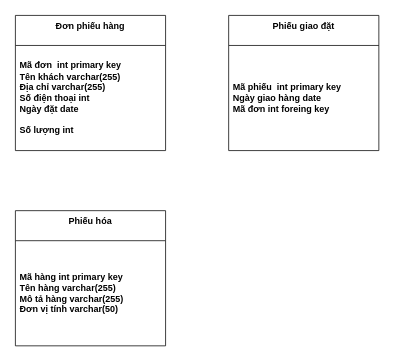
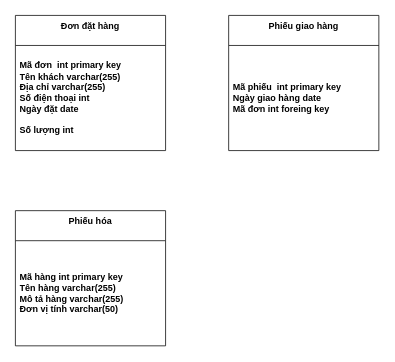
- <mxCell id="2" value="&lt;b&gt;Đơn phiếu hàng&lt;/b&gt;" style="swimlane;fontStyle=0;align=center;verticalAlign=top;childLayout=stackLayout;horizontal=1;startSize=40;horizontalStack=0;resizeParent=1;resizeParentMax=0;resizeLast=0;collapsible=0;marginBottom=0;html=1;whiteSpace=wrap;" vertex="1" parent="1"><mxGeometry x="20" y="20" width="200" height="180" as="geometry" /></mxCell>
+ <mxCell id="2" value="&lt;b&gt;Đơn đặt hàng&lt;/b&gt;" style="swimlane;fontStyle=0;align=center;verticalAlign=top;childLayout=stackLayout;horizontal=1;startSize=40;horizontalStack=0;resizeParent=1;resizeParentMax=0;resizeLast=0;collapsible=0;marginBottom=0;html=1;whiteSpace=wrap;" vertex="1" parent="1"><mxGeometry x="20" y="20" width="200" height="180" as="geometry" /></mxCell>
- <mxCell id="4" value="&lt;b&gt;Phiếu giao đặt&lt;/b&gt;" style="swimlane;fontStyle=0;align=center;verticalAlign=top;childLayout=stackLayout;horizontal=1;startSize=40;horizontalStack=0;resizeParent=1;resizeParentMax=0;resizeLast=0;collapsible=0;marginBottom=0;html=1;whiteSpace=wrap;" vertex="1" parent="1"><mxGeometry x="304" y="20" width="200" height="180" as="geometry" /></mxCell>
+ <mxCell id="4" value="&lt;b&gt;Phiếu giao hàng&lt;/b&gt;" style="swimlane;fontStyle=0;align=center;verticalAlign=top;childLayout=stackLayout;horizontal=1;startSize=40;horizontalStack=0;resizeParent=1;resizeParentMax=0;resizeLast=0;collapsible=0;marginBottom=0;html=1;whiteSpace=wrap;" vertex="1" parent="1"><mxGeometry x="304" y="20" width="200" height="180" as="geometry" /></mxCell>
